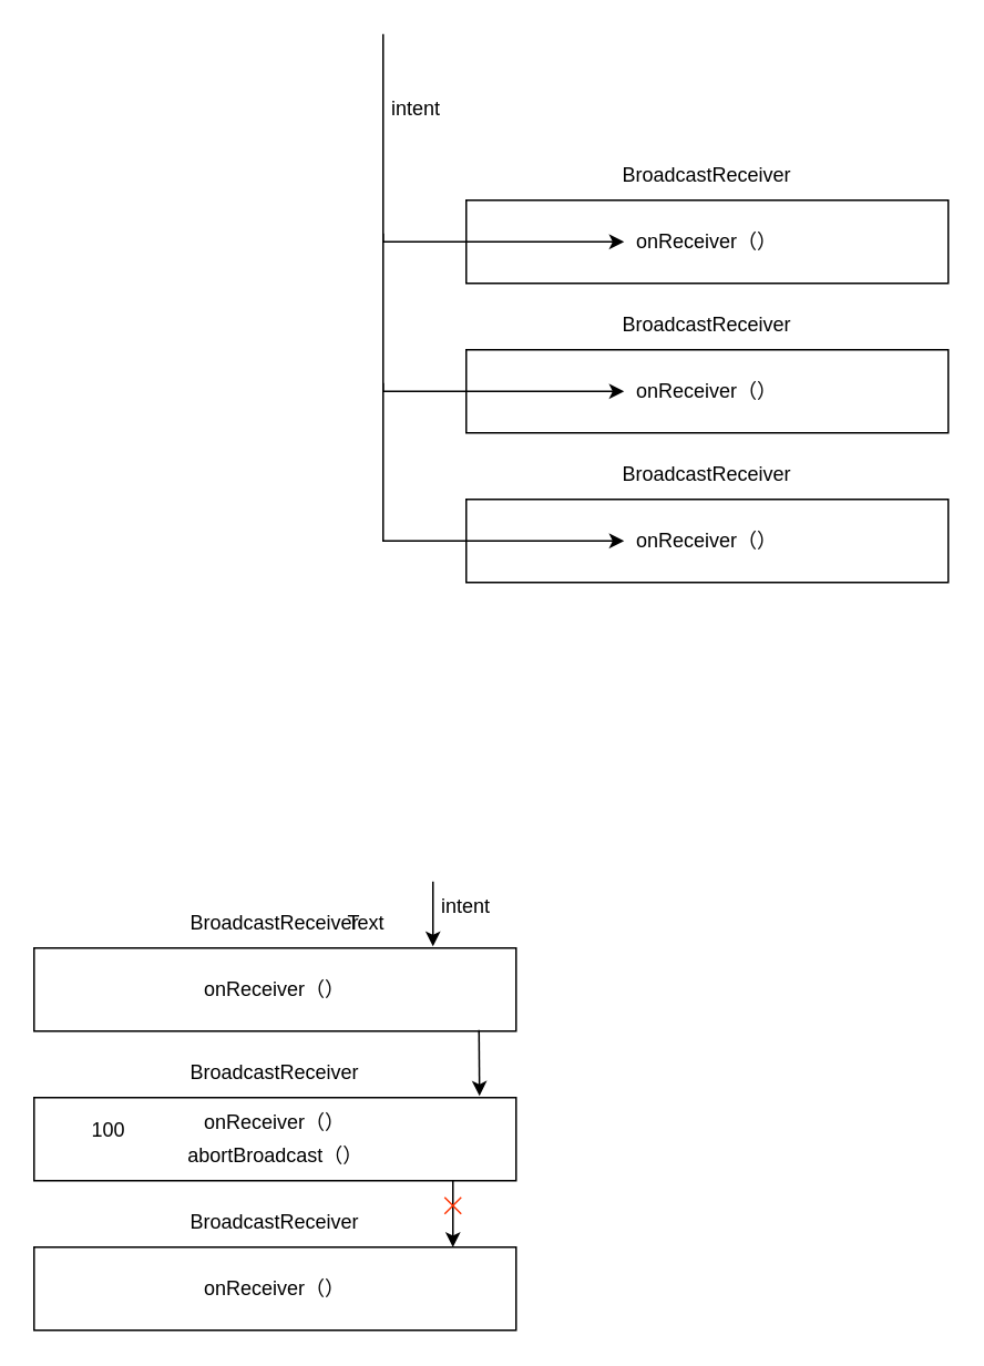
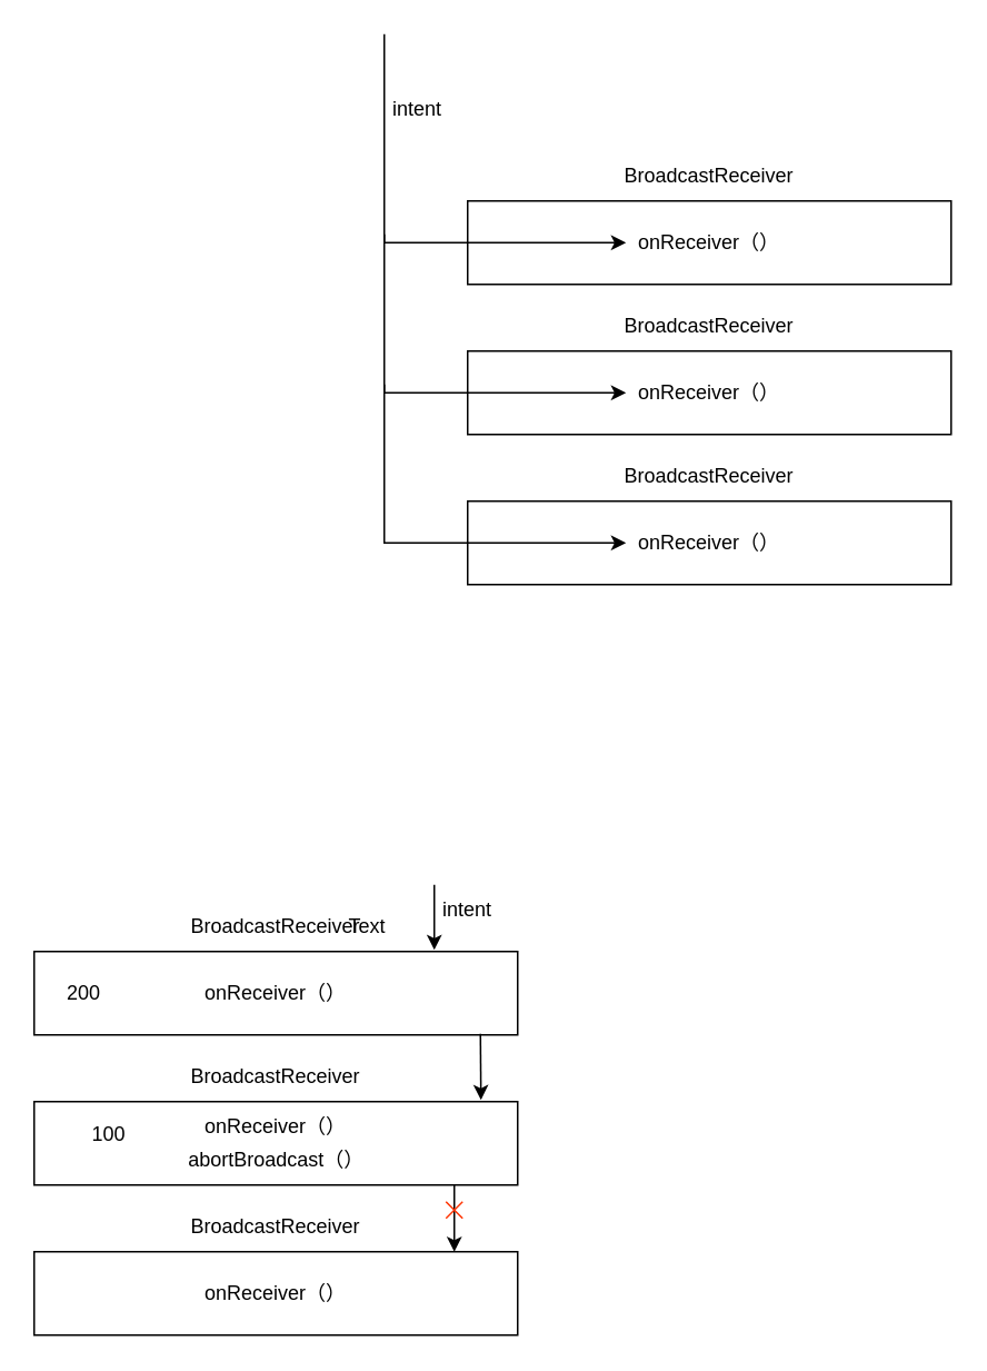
+ <mxCell id="33" value="200" style="text;html=1;align=center;verticalAlign=middle;whiteSpace=wrap;rounded=0;" vertex="1" parent="1"><mxGeometry x="20" y="580" width="60" height="30" as="geometry" /></mxCell>
